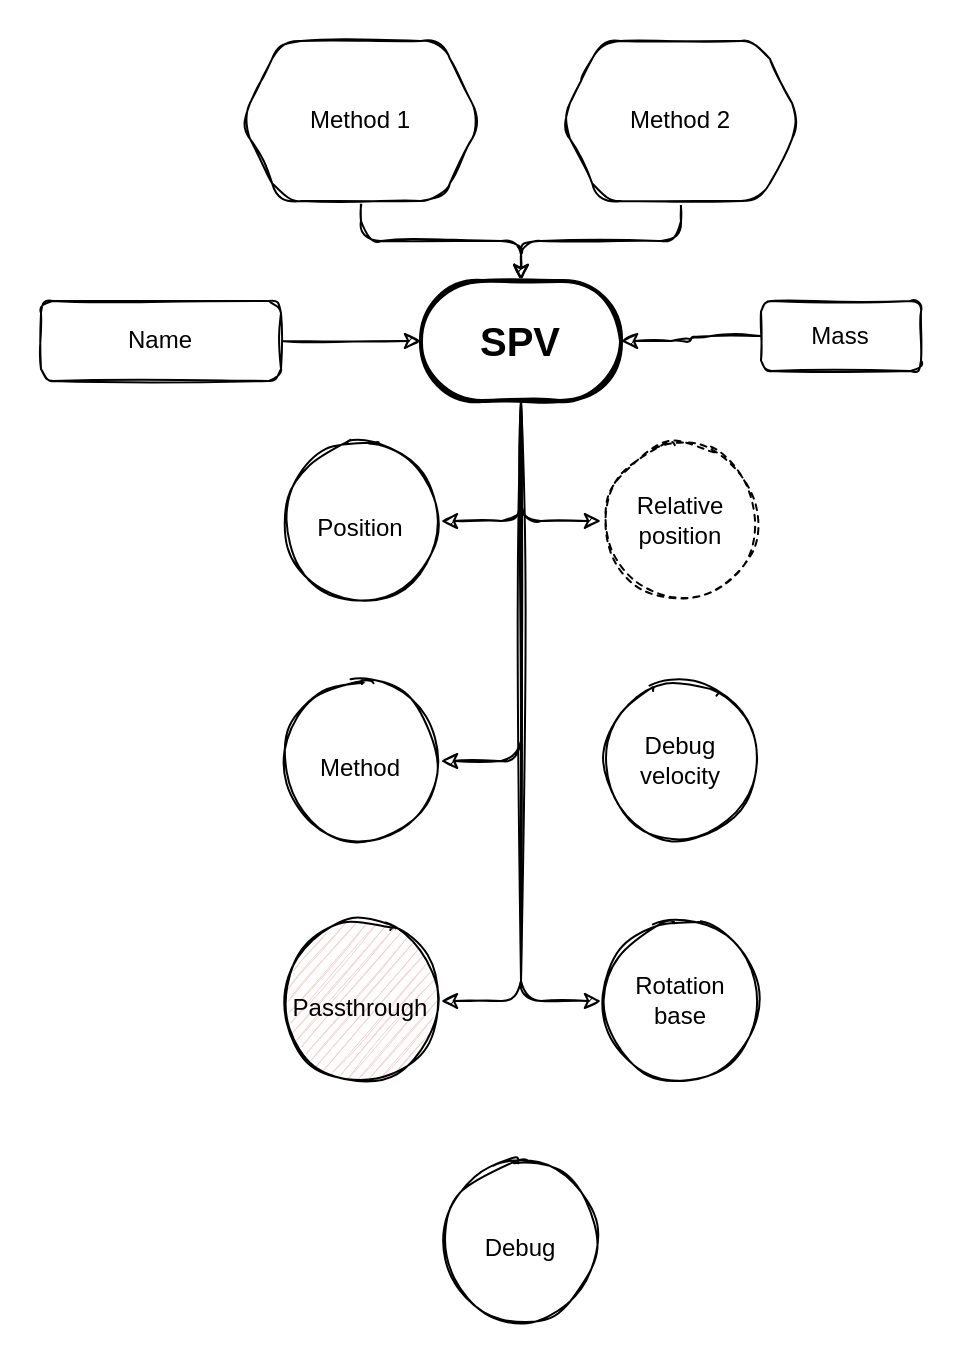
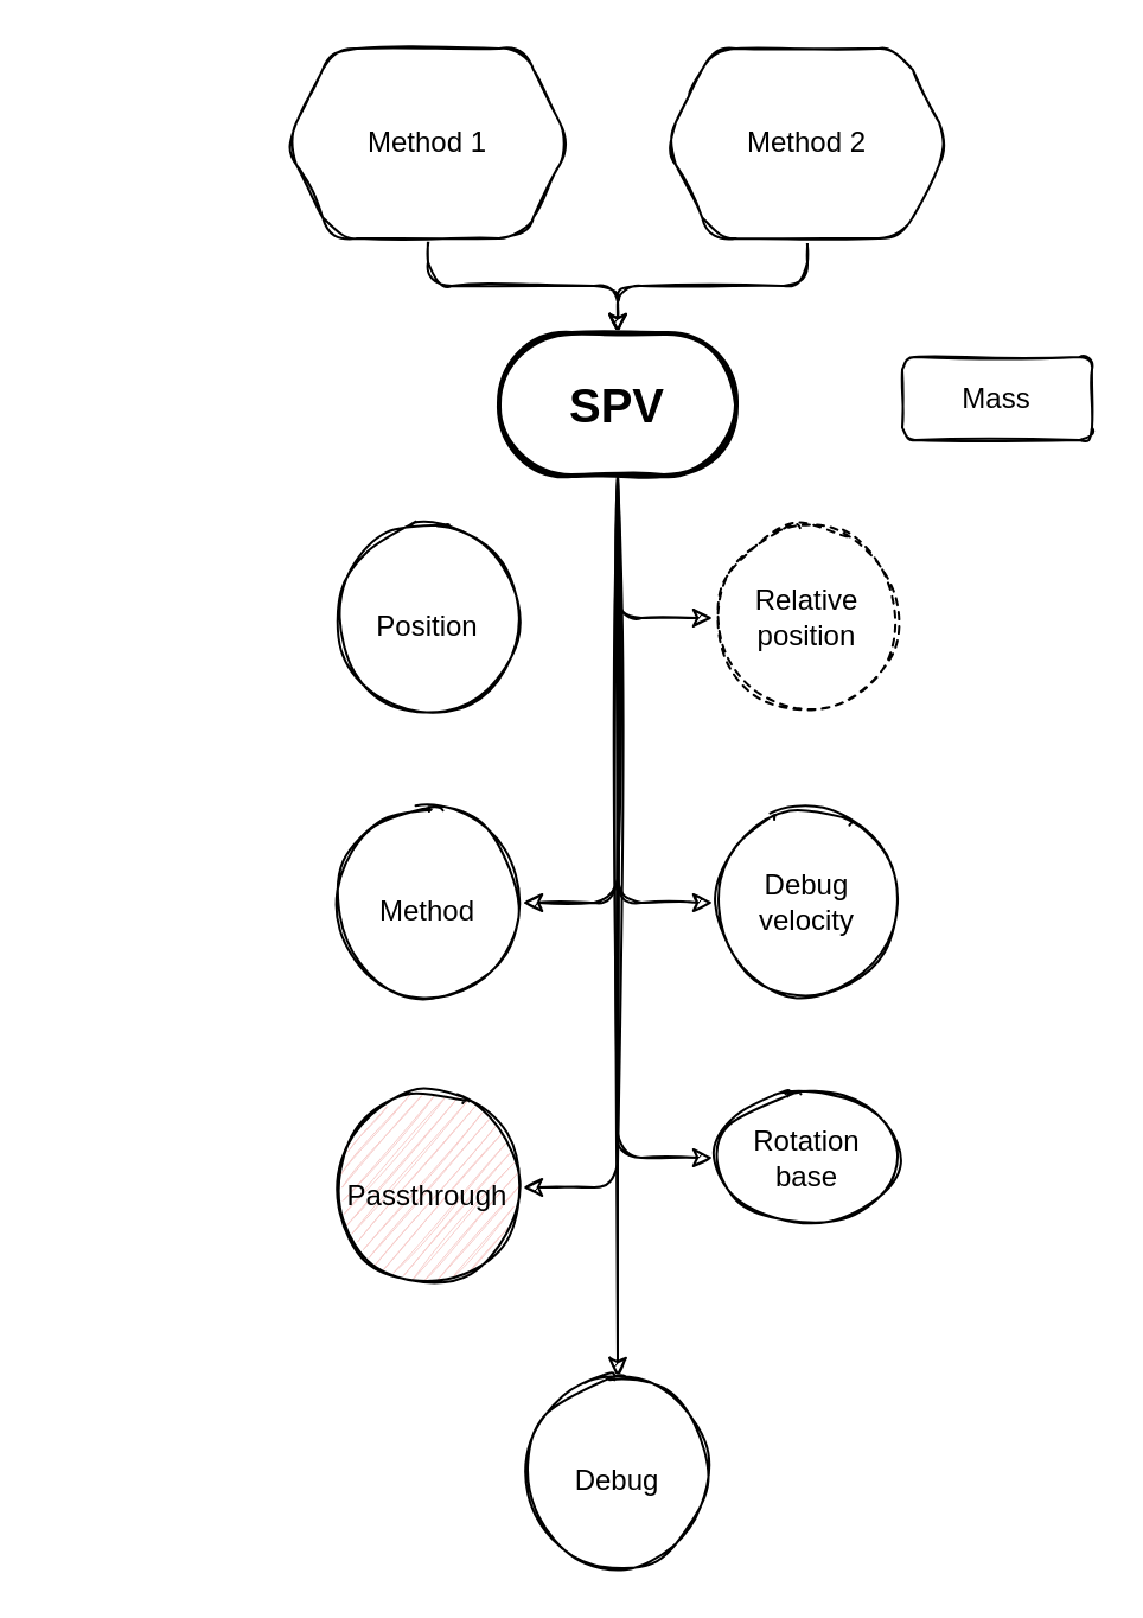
- <mxCell id="23" style="edgeStyle=orthogonalEdgeStyle;rounded=1;sketch=1;orthogonalLoop=1;jettySize=auto;html=1;entryX=1;entryY=0.5;entryDx=0;entryDy=0;entryPerimeter=0;fontSize=12;" edge="1" parent="1" source="24" target="13"><mxGeometry relative="1" as="geometry" /></mxCell>
- <mxCell id="22" value="Name" style="rounded=1;whiteSpace=wrap;html=1;sketch=1;" vertex="1" parent="1"><mxGeometry x="20" y="150" width="120" height="40" as="geometry" /></mxCell>
- <mxCell id="21" style="edgeStyle=orthogonalEdgeStyle;rounded=1;sketch=1;orthogonalLoop=1;jettySize=auto;html=1;entryX=0;entryY=0.5;entryDx=0;entryDy=0;entryPerimeter=0;fontSize=12;" edge="1" parent="1" source="22" target="13"><mxGeometry relative="1" as="geometry" /></mxCell>
- <mxCell id="6" style="edgeStyle=orthogonalEdgeStyle;rounded=1;sketch=1;orthogonalLoop=1;jettySize=auto;html=1;entryX=1;entryY=0.5;entryDx=0;entryDy=0;fontSize=20;" edge="1" parent="1" source="13" target="16"><mxGeometry relative="1" as="geometry" /></mxCell>
+ <mxCell id="9" style="edgeStyle=orthogonalEdgeStyle;rounded=1;sketch=1;orthogonalLoop=1;jettySize=auto;html=1;entryX=0;entryY=0.5;entryDx=0;entryDy=0;fontSize=20;" edge="1" parent="1" source="13" target="15"><mxGeometry relative="1" as="geometry" /></mxCell>
- <mxCell id="18" value="&lt;div&gt;&lt;div&gt;Rotation&lt;/div&gt;&lt;div&gt;base&lt;/div&gt;&lt;/div&gt;" style="ellipse;whiteSpace=wrap;html=1;aspect=fixed;rounded=1;sketch=1;fontSize=12;" vertex="1" parent="1"><mxGeometry x="300" y="460" width="80" height="80" as="geometry" /></mxCell>
+ <mxCell id="18" value="&lt;div&gt;&lt;div&gt;Rotation&lt;/div&gt;&lt;div&gt;base&lt;/div&gt;&lt;/div&gt;" style="ellipse;whiteSpace=wrap;html=1;aspect=fixed;rounded=1;sketch=1;fontSize=12;" vertex="1" parent="1"><mxGeometry x="300" y="460" width="80" height="55" as="geometry" /></mxCell>
+ <mxCell id="12" style="edgeStyle=orthogonalEdgeStyle;rounded=1;sketch=1;orthogonalLoop=1;jettySize=auto;html=1;entryX=0.5;entryY=0;entryDx=0;entryDy=0;fontSize=20;" edge="1" parent="1" source="13" target="20"><mxGeometry relative="1" as="geometry" /></mxCell>
